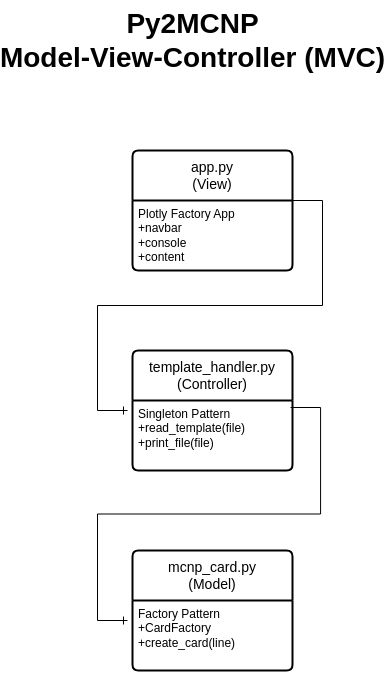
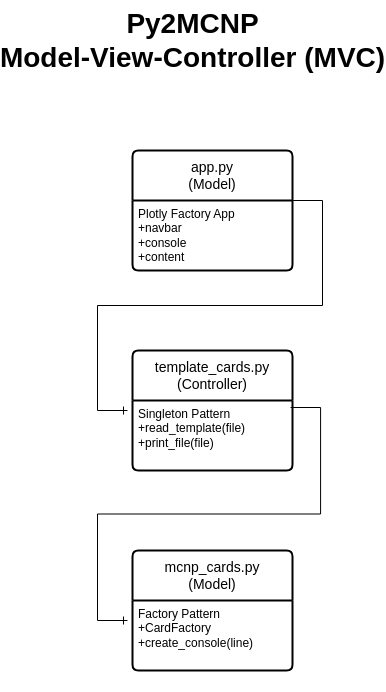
- <mxCell id="2" value="app.py&lt;br&gt;(View)" style="swimlane;childLayout=stackLayout;horizontal=1;startSize=50;horizontalStack=0;rounded=1;fontSize=14;fontStyle=0;strokeWidth=2;resizeParent=0;resizeLast=1;shadow=0;dashed=0;align=center;arcSize=4;whiteSpace=wrap;html=1;" vertex="1" parent="1"><mxGeometry x="25" y="150" width="160" height="120" as="geometry"><mxRectangle x="345" y="200" width="80" height="50" as="alternateBounds" /></mxGeometry></mxCell>
+ <mxCell id="2" value="app.py&lt;br&gt;(Model)" style="swimlane;childLayout=stackLayout;horizontal=1;startSize=50;horizontalStack=0;rounded=1;fontSize=14;fontStyle=0;strokeWidth=2;resizeParent=0;resizeLast=1;shadow=0;dashed=0;align=center;arcSize=4;whiteSpace=wrap;html=1;" vertex="1" parent="1"><mxGeometry x="25" y="150" width="160" height="120" as="geometry"><mxRectangle x="345" y="200" width="80" height="50" as="alternateBounds" /></mxGeometry></mxCell>
- <mxCell id="4" value="template_handler.py&lt;br&gt;(Controller)" style="swimlane;childLayout=stackLayout;horizontal=1;startSize=50;horizontalStack=0;rounded=1;fontSize=14;fontStyle=0;strokeWidth=2;resizeParent=0;resizeLast=1;shadow=0;dashed=0;align=center;arcSize=4;whiteSpace=wrap;html=1;" vertex="1" parent="1"><mxGeometry x="25" y="350" width="160" height="120" as="geometry" /></mxCell>
+ <mxCell id="4" value="template_cards.py&lt;br&gt;(Controller)" style="swimlane;childLayout=stackLayout;horizontal=1;startSize=50;horizontalStack=0;rounded=1;fontSize=14;fontStyle=0;strokeWidth=2;resizeParent=0;resizeLast=1;shadow=0;dashed=0;align=center;arcSize=4;whiteSpace=wrap;html=1;" vertex="1" parent="1"><mxGeometry x="25" y="350" width="160" height="120" as="geometry" /></mxCell>
- <mxCell id="7" value="mcnp_card.py&lt;br&gt;(Model)" style="swimlane;childLayout=stackLayout;horizontal=1;startSize=50;horizontalStack=0;rounded=1;fontSize=14;fontStyle=0;strokeWidth=2;resizeParent=0;resizeLast=1;shadow=0;dashed=0;align=center;arcSize=4;whiteSpace=wrap;html=1;" vertex="1" parent="1"><mxGeometry x="25" y="550" width="160" height="120" as="geometry" /></mxCell>
+ <mxCell id="7" value="mcnp_cards.py&lt;br&gt;(Model)" style="swimlane;childLayout=stackLayout;horizontal=1;startSize=50;horizontalStack=0;rounded=1;fontSize=14;fontStyle=0;strokeWidth=2;resizeParent=0;resizeLast=1;shadow=0;dashed=0;align=center;arcSize=4;whiteSpace=wrap;html=1;" vertex="1" parent="1"><mxGeometry x="25" y="550" width="160" height="120" as="geometry" /></mxCell>
- <mxCell id="8" value="Factory Pattern&lt;br&gt;+CardFactory&lt;br&gt;+create_card(line)" style="align=left;strokeColor=none;fillColor=none;spacingLeft=4;fontSize=12;verticalAlign=top;resizable=0;rotatable=0;part=1;html=1;" vertex="1" parent="7"><mxGeometry y="50" width="160" height="70" as="geometry" /></mxCell>
+ <mxCell id="8" value="Factory Pattern&lt;br&gt;+CardFactory&lt;br&gt;+create_console(line)" style="align=left;strokeColor=none;fillColor=none;spacingLeft=4;fontSize=12;verticalAlign=top;resizable=0;rotatable=0;part=1;html=1;" vertex="1" parent="7"><mxGeometry y="50" width="160" height="70" as="geometry" /></mxCell>
